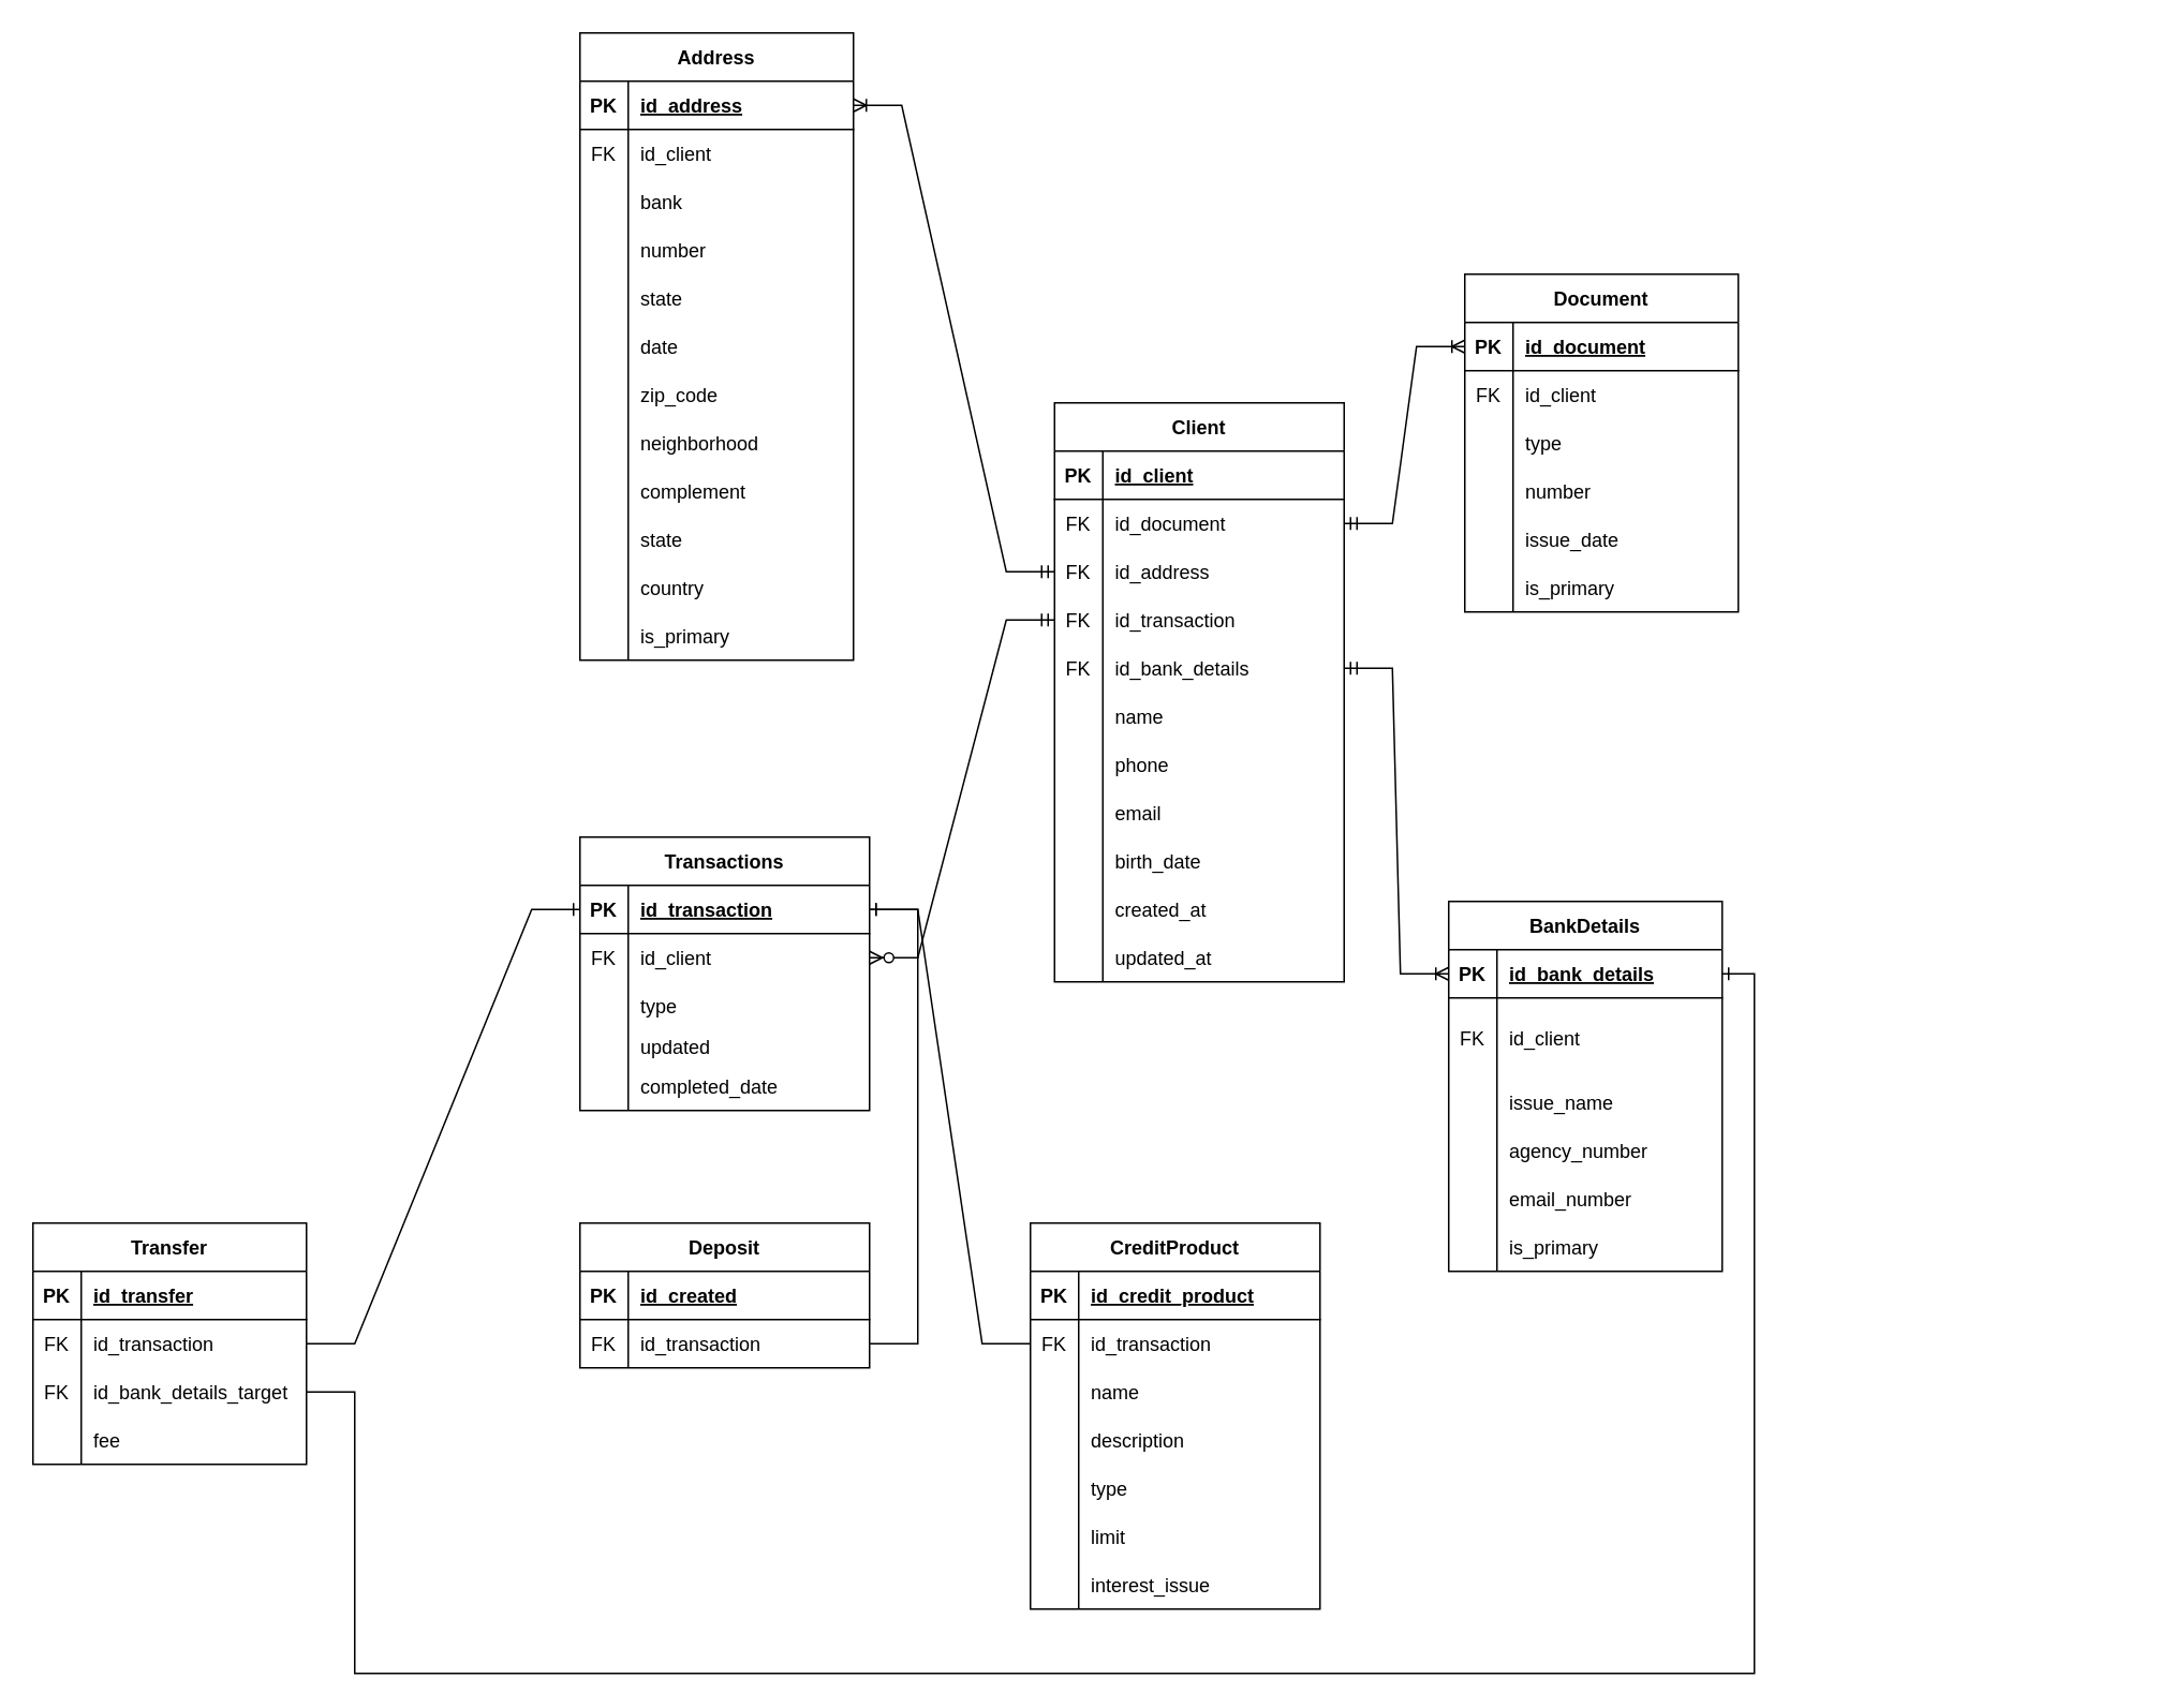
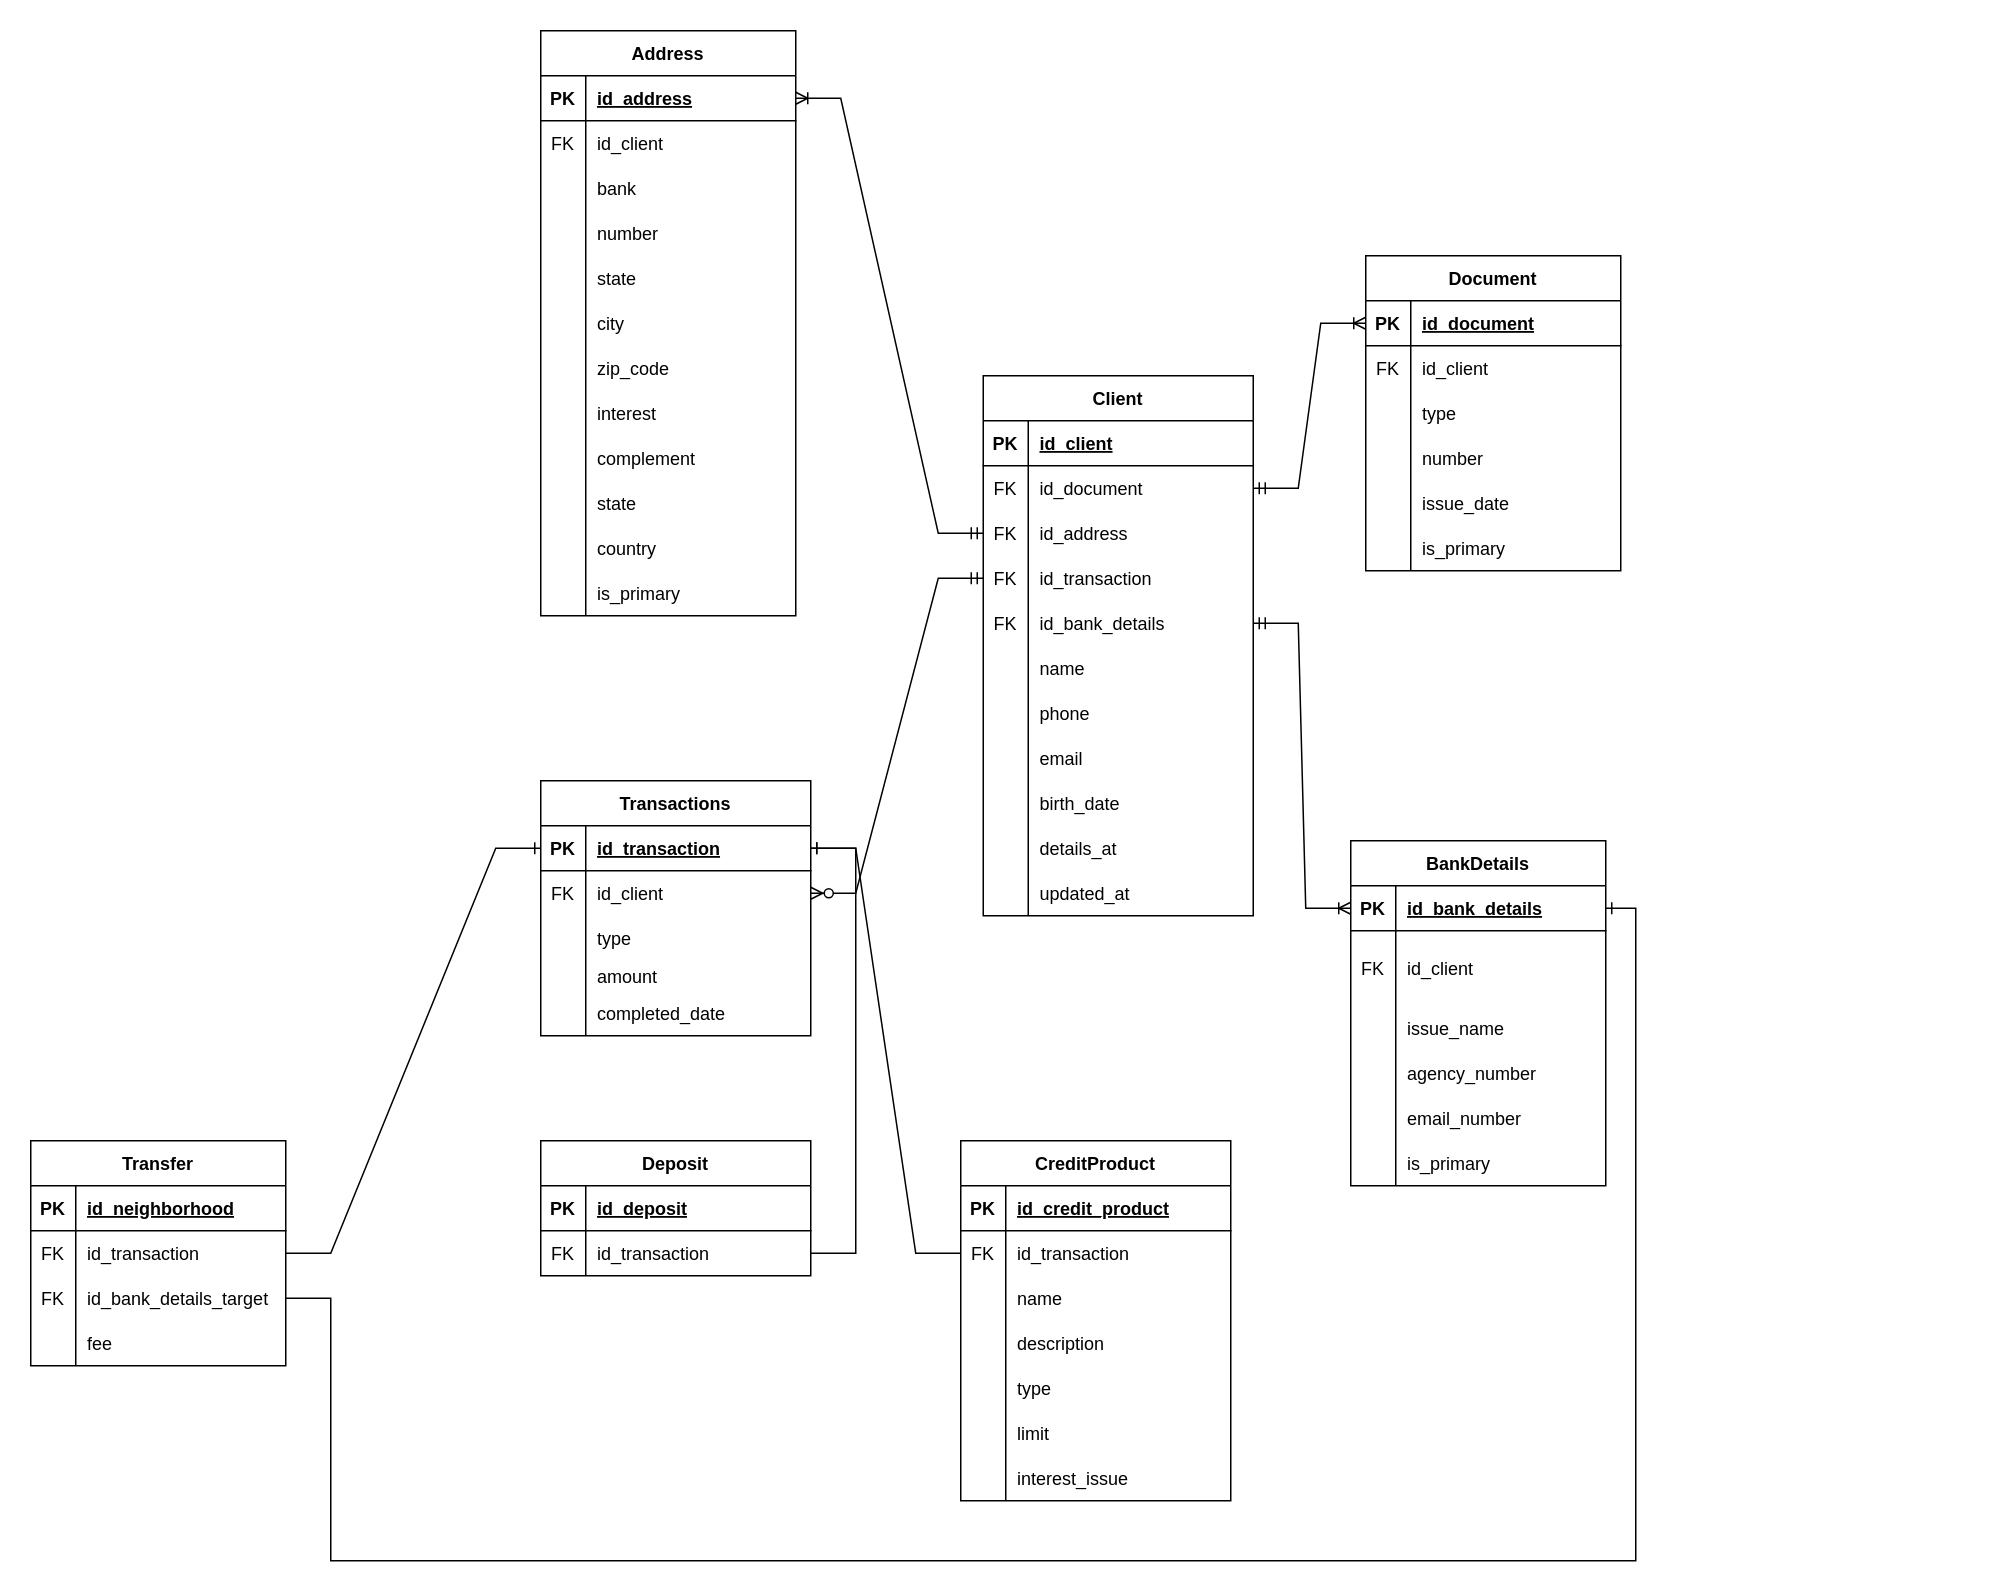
- <mxCell id="112" value="date" style="shape=partialRectangle;connectable=0;fillColor=none;top=0;left=0;bottom=0;right=0;align=left;spacingLeft=6;overflow=hidden;" parent="110" vertex="1"><mxGeometry x="30" width="140" height="30" as="geometry"><mxRectangle width="140" height="30" as="alternateBounds" /></mxGeometry></mxCell>
+ <mxCell id="112" value="city" style="shape=partialRectangle;connectable=0;fillColor=none;top=0;left=0;bottom=0;right=0;align=left;spacingLeft=6;overflow=hidden;" parent="110" vertex="1"><mxGeometry x="30" width="140" height="30" as="geometry"><mxRectangle width="140" height="30" as="alternateBounds" /></mxGeometry></mxCell>
- <mxCell id="118" value="neighborhood" style="shape=partialRectangle;connectable=0;fillColor=none;top=0;left=0;bottom=0;right=0;align=left;spacingLeft=6;overflow=hidden;" parent="116" vertex="1"><mxGeometry x="30" width="140" height="30" as="geometry"><mxRectangle width="140" height="30" as="alternateBounds" /></mxGeometry></mxCell>
+ <mxCell id="118" value="interest" style="shape=partialRectangle;connectable=0;fillColor=none;top=0;left=0;bottom=0;right=0;align=left;spacingLeft=6;overflow=hidden;" parent="116" vertex="1"><mxGeometry x="30" width="140" height="30" as="geometry"><mxRectangle width="140" height="30" as="alternateBounds" /></mxGeometry></mxCell>
- <mxCell id="32" value="created_at" style="shape=partialRectangle;connectable=0;fillColor=none;top=0;left=0;bottom=0;right=0;align=left;spacingLeft=6;overflow=hidden;" parent="30" vertex="1"><mxGeometry x="30" width="150" height="30" as="geometry"><mxRectangle width="150" height="30" as="alternateBounds" /></mxGeometry></mxCell>
+ <mxCell id="32" value="details_at" style="shape=partialRectangle;connectable=0;fillColor=none;top=0;left=0;bottom=0;right=0;align=left;spacingLeft=6;overflow=hidden;" parent="30" vertex="1"><mxGeometry x="30" width="150" height="30" as="geometry"><mxRectangle width="150" height="30" as="alternateBounds" /></mxGeometry></mxCell>
- <mxCell id="77" value="updated" style="shape=partialRectangle;connectable=0;fillColor=none;top=0;left=0;bottom=0;right=0;align=left;spacingLeft=6;overflow=hidden;" parent="75" vertex="1"><mxGeometry x="30" width="150" height="20" as="geometry"><mxRectangle width="150" height="20" as="alternateBounds" /></mxGeometry></mxCell>
+ <mxCell id="77" value="amount" style="shape=partialRectangle;connectable=0;fillColor=none;top=0;left=0;bottom=0;right=0;align=left;spacingLeft=6;overflow=hidden;" parent="75" vertex="1"><mxGeometry x="30" width="150" height="20" as="geometry"><mxRectangle width="150" height="20" as="alternateBounds" /></mxGeometry></mxCell>
- <mxCell id="84" value="id_transfer" style="shape=partialRectangle;connectable=0;fillColor=none;top=0;left=0;bottom=0;right=0;align=left;spacingLeft=6;fontStyle=5;overflow=hidden;" parent="82" vertex="1"><mxGeometry x="30" width="140" height="30" as="geometry"><mxRectangle width="140" height="30" as="alternateBounds" /></mxGeometry></mxCell>
+ <mxCell id="84" value="id_neighborhood" style="shape=partialRectangle;connectable=0;fillColor=none;top=0;left=0;bottom=0;right=0;align=left;spacingLeft=6;fontStyle=5;overflow=hidden;" parent="82" vertex="1"><mxGeometry x="30" width="140" height="30" as="geometry"><mxRectangle width="140" height="30" as="alternateBounds" /></mxGeometry></mxCell>
- <mxCell id="39" value="id_created" style="shape=partialRectangle;connectable=0;fillColor=none;top=0;left=0;bottom=0;right=0;align=left;spacingLeft=6;fontStyle=5;overflow=hidden;" parent="37" vertex="1"><mxGeometry x="30" width="150" height="30" as="geometry"><mxRectangle width="150" height="30" as="alternateBounds" /></mxGeometry></mxCell>
+ <mxCell id="39" value="id_deposit" style="shape=partialRectangle;connectable=0;fillColor=none;top=0;left=0;bottom=0;right=0;align=left;spacingLeft=6;fontStyle=5;overflow=hidden;" parent="37" vertex="1"><mxGeometry x="30" width="150" height="30" as="geometry"><mxRectangle width="150" height="30" as="alternateBounds" /></mxGeometry></mxCell>
